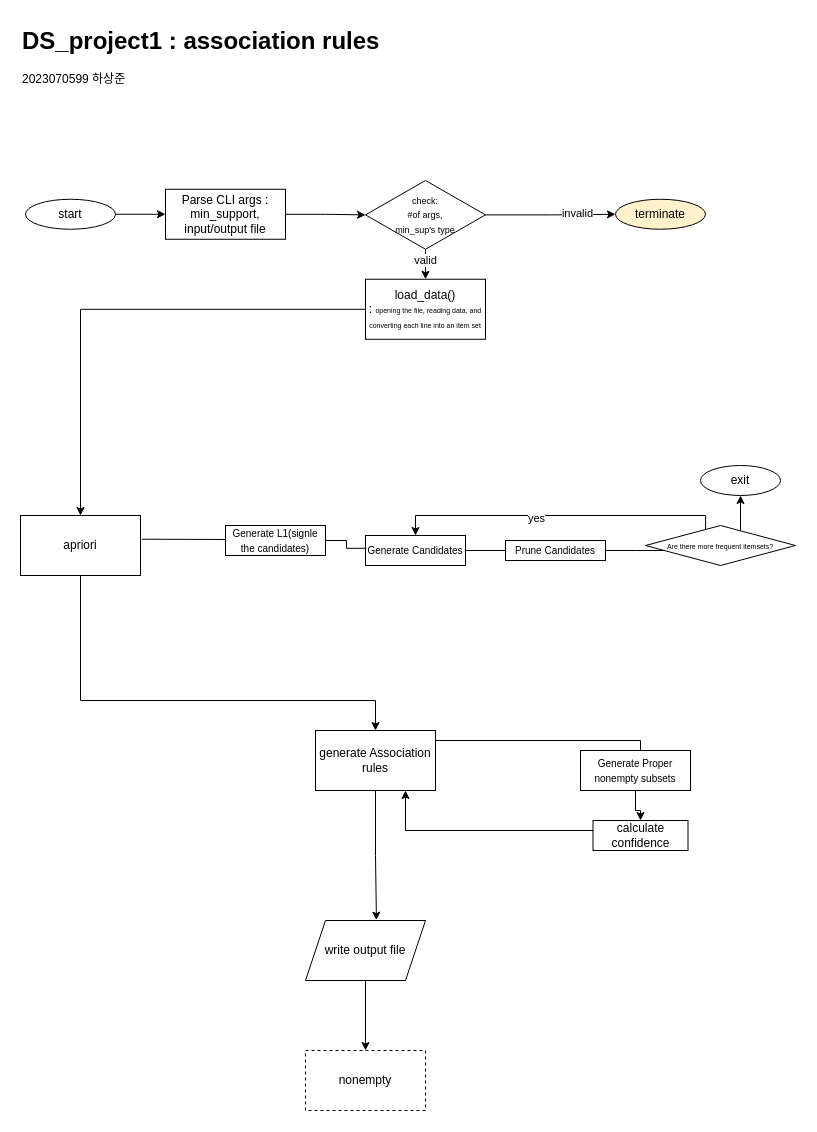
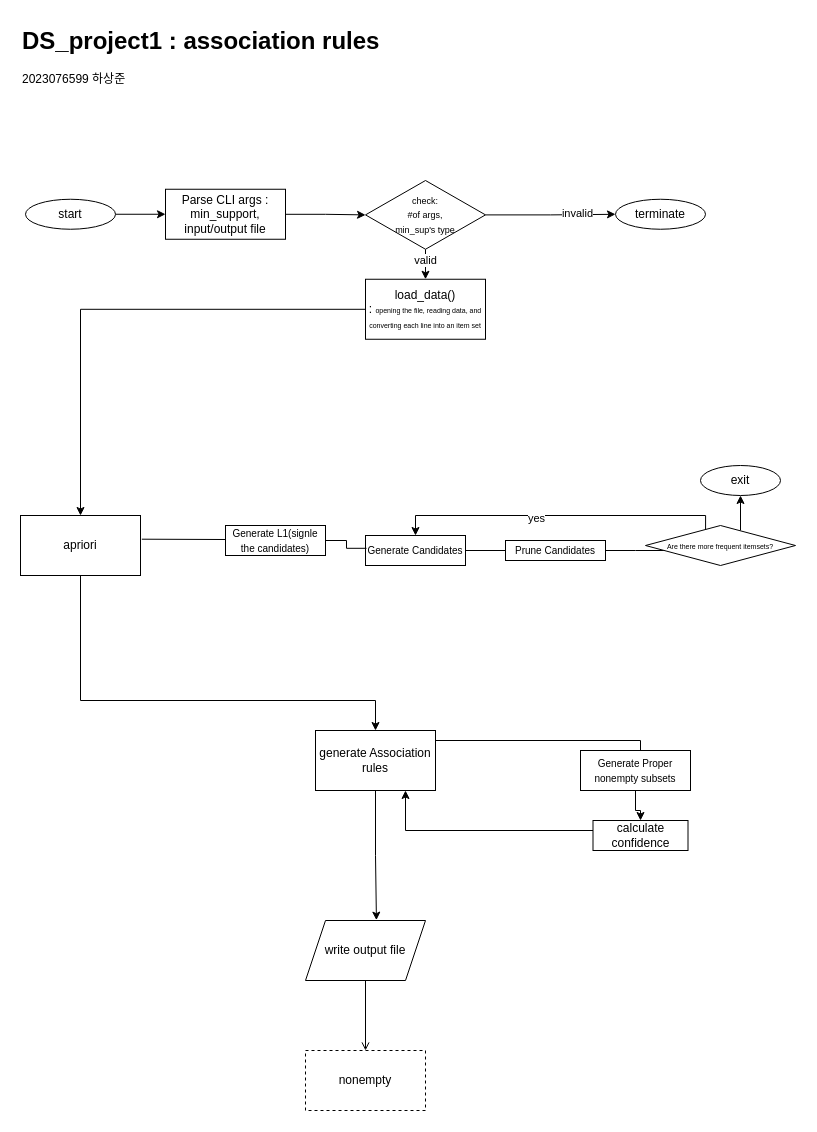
- <mxCell id="39" value="&lt;h1 style=&quot;margin-top: 0px;&quot;&gt;DS_project1 : association rules&lt;/h1&gt;&lt;p&gt;2023070599 하상준&lt;/p&gt;" style="text;html=1;whiteSpace=wrap;overflow=hidden;rounded=0;" vertex="1" parent="1"><mxGeometry x="20" y="20" width="360" height="80" as="geometry" /></mxCell>
+ <mxCell id="39" value="&lt;h1 style=&quot;margin-top: 0px;&quot;&gt;DS_project1 : association rules&lt;/h1&gt;&lt;p&gt;2023076599 하상준&lt;/p&gt;" style="text;html=1;whiteSpace=wrap;overflow=hidden;rounded=0;" vertex="1" parent="1"><mxGeometry x="20" y="20" width="360" height="80" as="geometry" /></mxCell>
- <mxCell id="12" value="terminate" style="ellipse;whiteSpace=wrap;html=1;fillColor=#fff2cc;" vertex="1" parent="1"><mxGeometry x="615" y="198.75" width="90" height="30" as="geometry" /></mxCell>
+ <mxCell id="12" value="terminate" style="ellipse;whiteSpace=wrap;html=1;" vertex="1" parent="1"><mxGeometry x="615" y="198.75" width="90" height="30" as="geometry" /></mxCell>
- <mxCell id="33" style="edgeStyle=orthogonalEdgeStyle;rounded=0;orthogonalLoop=1;jettySize=auto;html=1;" edge="1" parent="1" source="34" target="4"><mxGeometry relative="1" as="geometry" /></mxCell>
+ <mxCell id="33" style="edgeStyle=orthogonalEdgeStyle;rounded=0;orthogonalLoop=1;jettySize=auto;html=1;endArrow=open;" edge="1" parent="1" source="34" target="4"><mxGeometry relative="1" as="geometry" /></mxCell>
